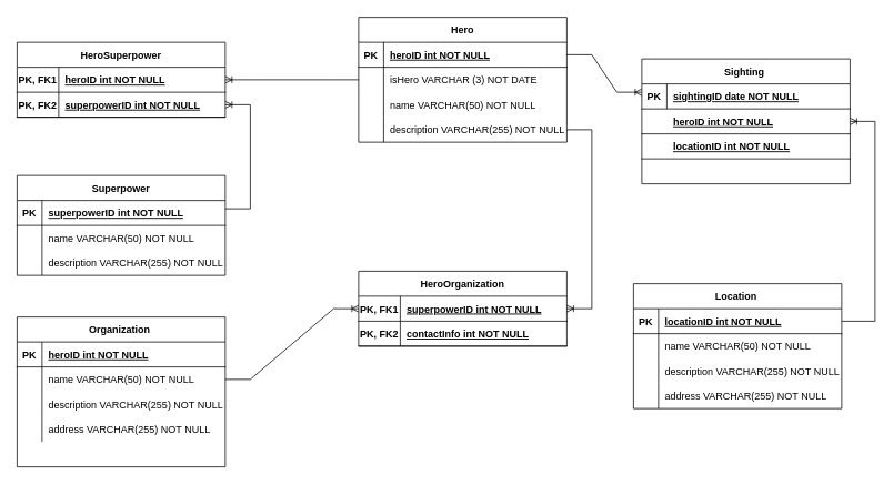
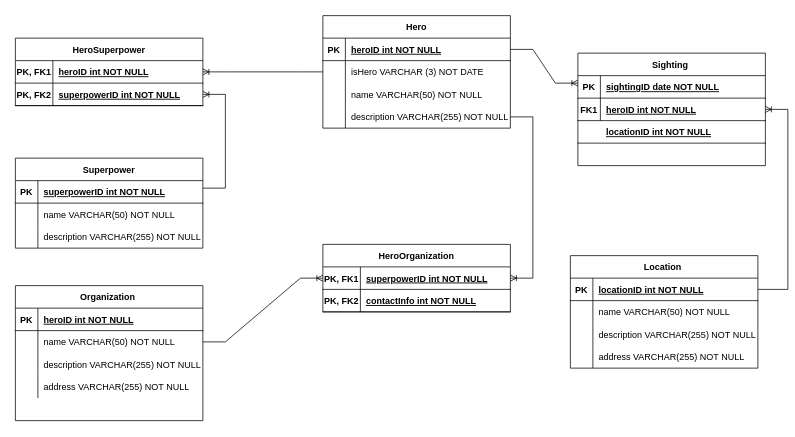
+ <mxCell id="59" value="FK1" style="shape=partialRectangle;overflow=hidden;connectable=0;fillColor=none;top=0;left=0;bottom=0;right=0;fontStyle=1;" parent="58" vertex="1"><mxGeometry width="30" height="30" as="geometry"><mxRectangle width="30" height="30" as="alternateBounds" /></mxGeometry></mxCell>
